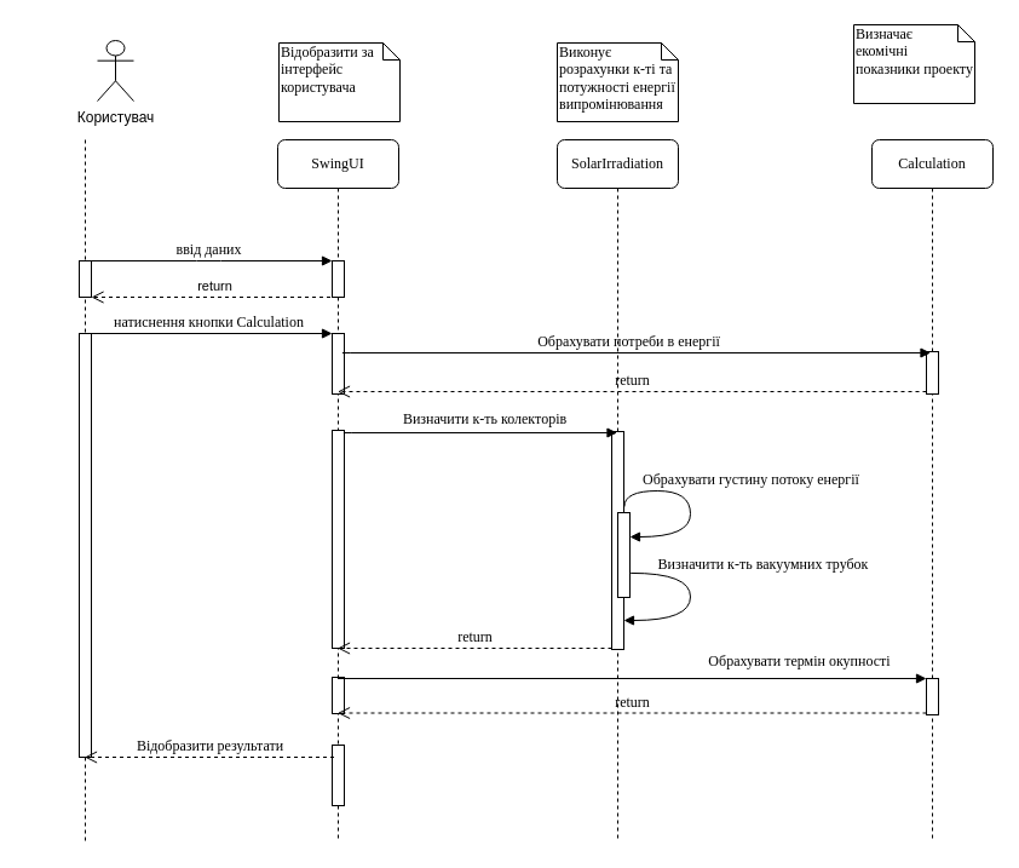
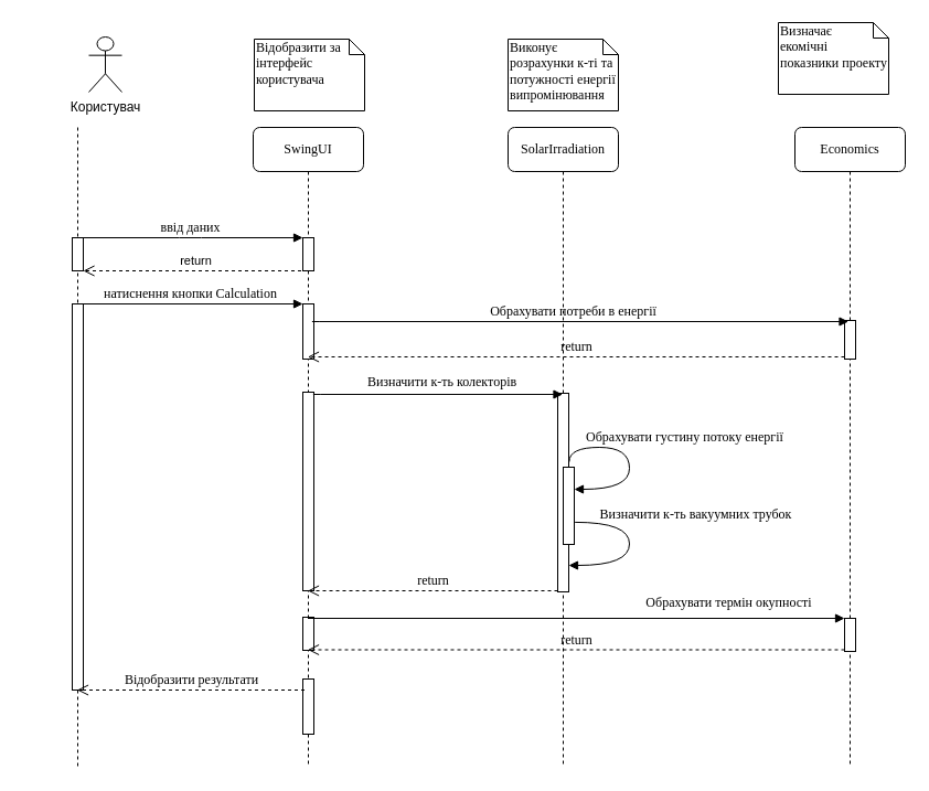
- <mxCell id="10" value="Calculation" style="shape=umlLifeline;perimeter=lifelinePerimeter;whiteSpace=wrap;html=1;container=1;collapsible=0;recursiveResize=0;outlineConnect=0;rounded=1;shadow=0;comic=0;labelBackgroundColor=none;strokeWidth=1;fontFamily=Verdana;fontSize=12;align=center;" parent="1" vertex="1"><mxGeometry x="720" y="115" width="100" height="580" as="geometry" /></mxCell>
+ <mxCell id="10" value="Economics" style="shape=umlLifeline;perimeter=lifelinePerimeter;whiteSpace=wrap;html=1;container=1;collapsible=0;recursiveResize=0;outlineConnect=0;rounded=1;shadow=0;comic=0;labelBackgroundColor=none;strokeWidth=1;fontFamily=Verdana;fontSize=12;align=center;" parent="1" vertex="1"><mxGeometry x="720" y="115" width="100" height="580" as="geometry" /></mxCell>
